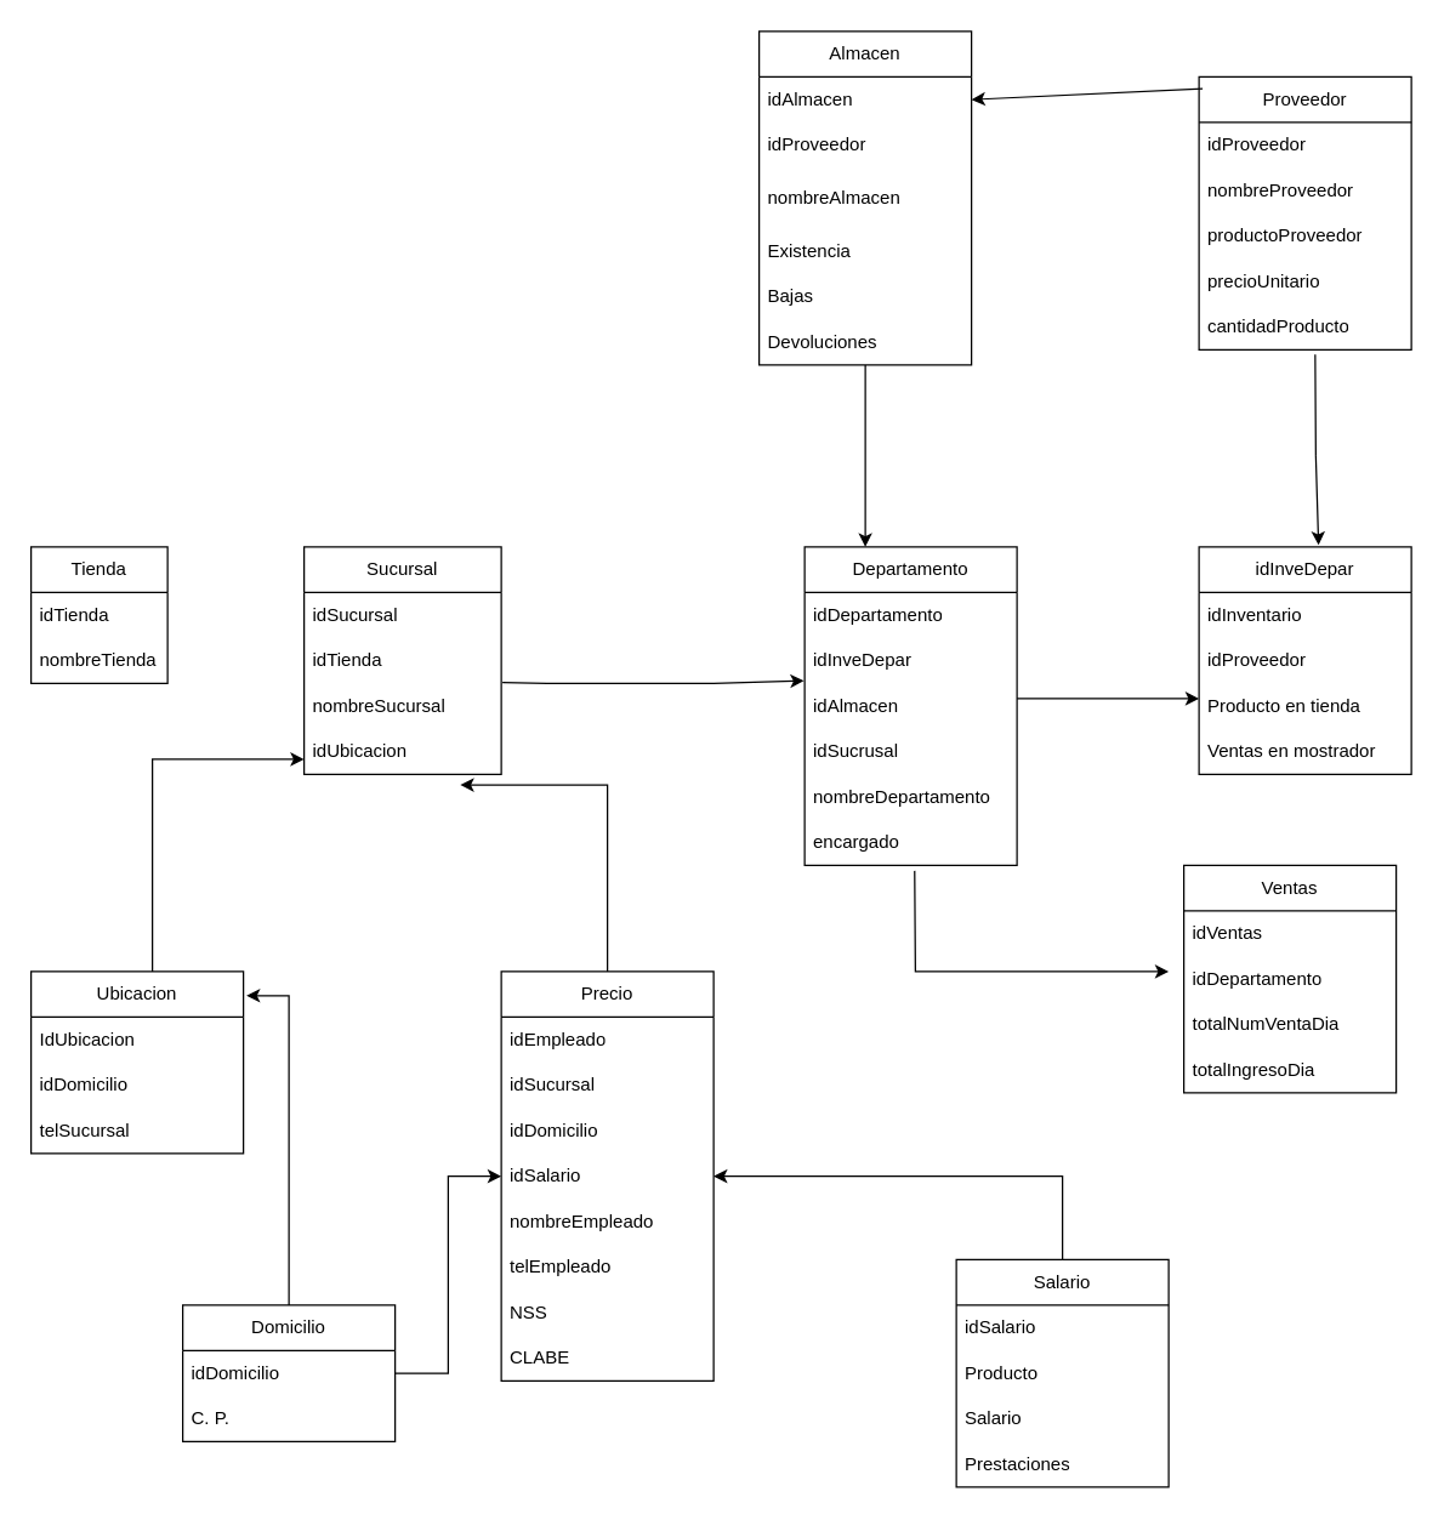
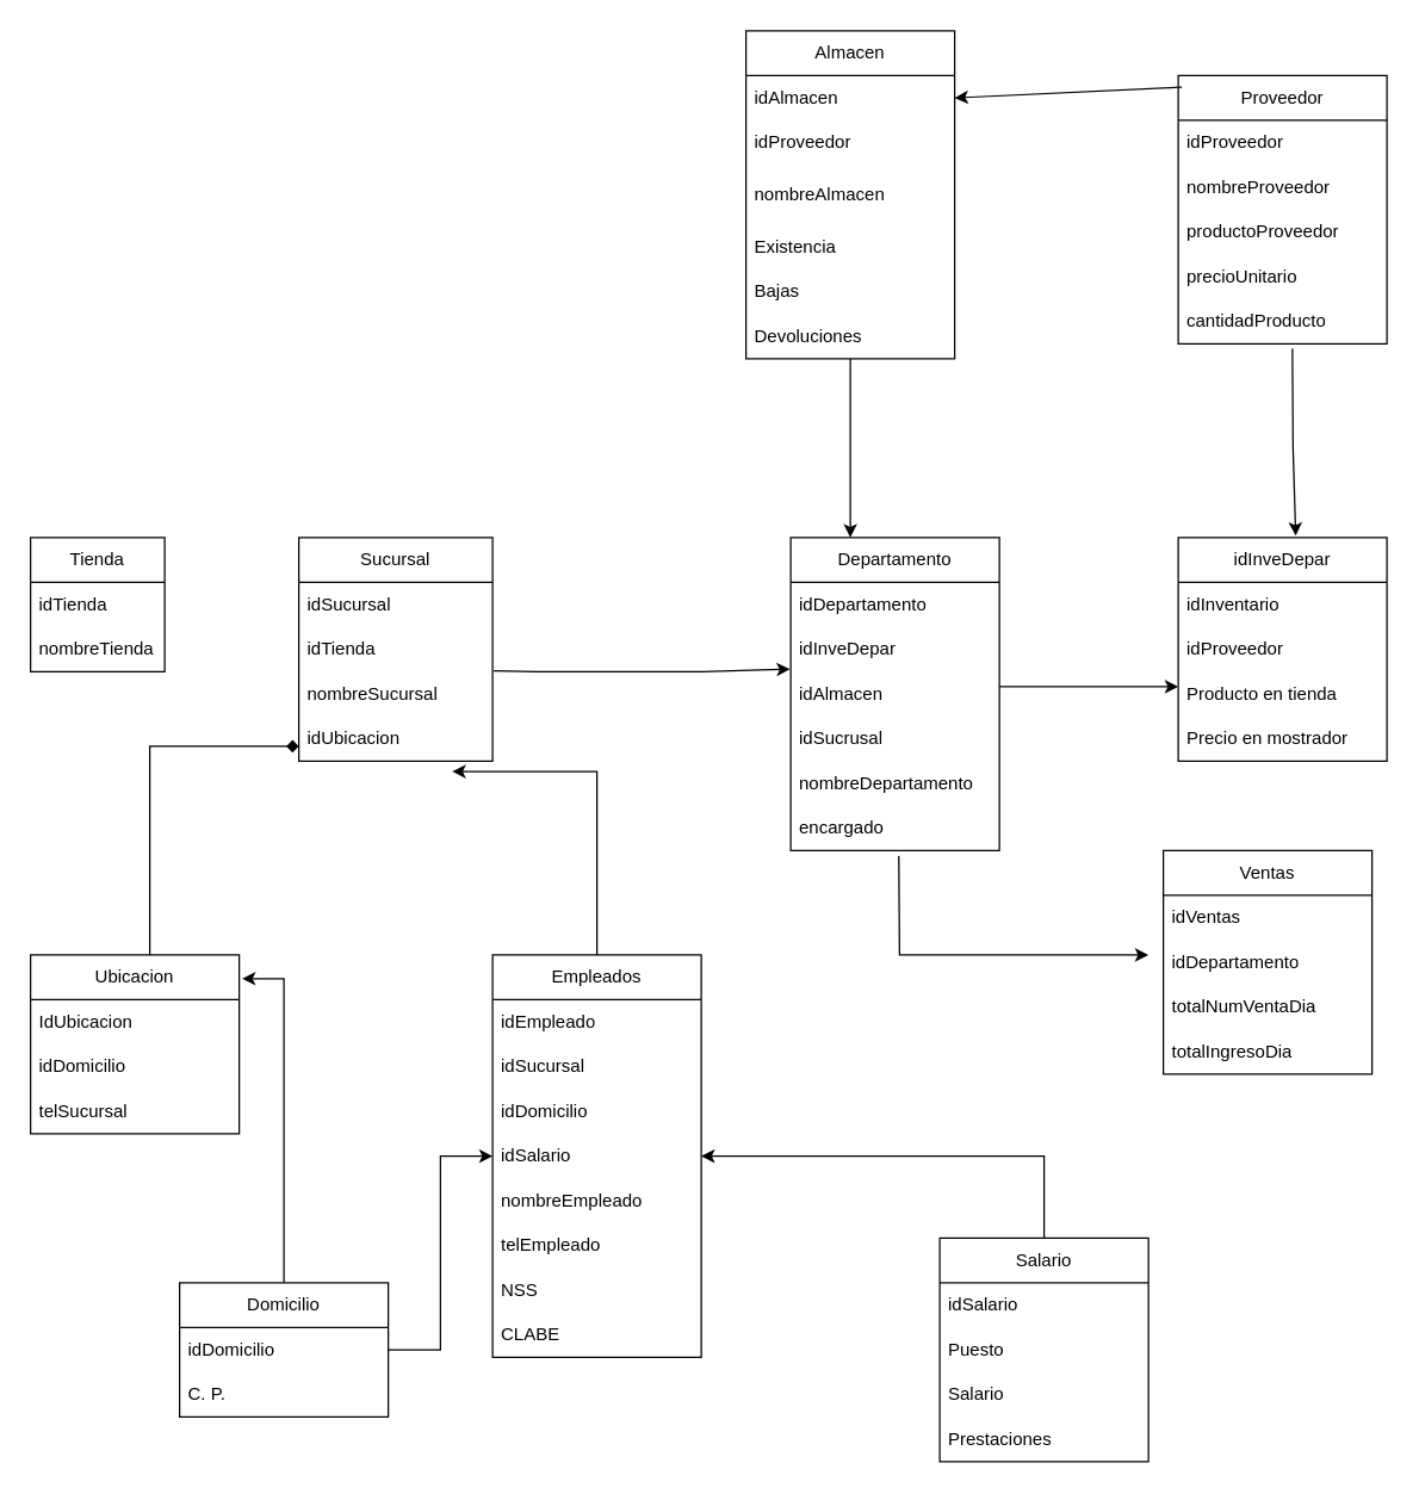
- <mxCell id="26" value="Ventas en mostrador" style="text;strokeColor=none;fillColor=none;align=left;verticalAlign=middle;spacingLeft=4;spacingRight=4;overflow=hidden;points=[[0,0.5],[1,0.5]];portConstraint=eastwest;rotatable=0;whiteSpace=wrap;html=1;" parent="22" vertex="1"><mxGeometry y="120" width="140" height="30" as="geometry" /></mxCell>
+ <mxCell id="26" value="Precio en mostrador" style="text;strokeColor=none;fillColor=none;align=left;verticalAlign=middle;spacingLeft=4;spacingRight=4;overflow=hidden;points=[[0,0.5],[1,0.5]];portConstraint=eastwest;rotatable=0;whiteSpace=wrap;html=1;" parent="22" vertex="1"><mxGeometry y="120" width="140" height="30" as="geometry" /></mxCell>
- <mxCell id="17" value="" style="edgeStyle=orthogonalEdgeStyle;rounded=0;orthogonalLoop=1;jettySize=auto;html=1;" parent="1" source="18" target="5" edge="1"><mxGeometry relative="1" as="geometry"><mxPoint x="110" y="540" as="targetPoint" /><Array as="points"><mxPoint x="100" y="500" /></Array></mxGeometry></mxCell>
+ <mxCell id="17" value="" style="edgeStyle=orthogonalEdgeStyle;rounded=0;orthogonalLoop=1;jettySize=auto;html=1;endArrow=diamond;" parent="1" source="18" target="5" edge="1"><mxGeometry relative="1" as="geometry"><mxPoint x="110" y="540" as="targetPoint" /><Array as="points"><mxPoint x="100" y="500" /></Array></mxGeometry></mxCell>
- <mxCell id="28" value="Precio" style="swimlane;fontStyle=0;childLayout=stackLayout;horizontal=1;startSize=30;horizontalStack=0;resizeParent=1;resizeParentMax=0;resizeLast=0;collapsible=1;marginBottom=0;whiteSpace=wrap;html=1;" parent="1" vertex="1"><mxGeometry x="330" y="640" width="140" height="270" as="geometry" /></mxCell>
+ <mxCell id="28" value="Empleados" style="swimlane;fontStyle=0;childLayout=stackLayout;horizontal=1;startSize=30;horizontalStack=0;resizeParent=1;resizeParentMax=0;resizeLast=0;collapsible=1;marginBottom=0;whiteSpace=wrap;html=1;" parent="1" vertex="1"><mxGeometry x="330" y="640" width="140" height="270" as="geometry" /></mxCell>
- <mxCell id="40" value="Producto" style="text;strokeColor=none;fillColor=none;align=left;verticalAlign=middle;spacingLeft=4;spacingRight=4;overflow=hidden;points=[[0,0.5],[1,0.5]];portConstraint=eastwest;rotatable=0;whiteSpace=wrap;html=1;" parent="38" vertex="1"><mxGeometry y="60" width="140" height="30" as="geometry" /></mxCell>
+ <mxCell id="40" value="Puesto" style="text;strokeColor=none;fillColor=none;align=left;verticalAlign=middle;spacingLeft=4;spacingRight=4;overflow=hidden;points=[[0,0.5],[1,0.5]];portConstraint=eastwest;rotatable=0;whiteSpace=wrap;html=1;" parent="38" vertex="1"><mxGeometry y="60" width="140" height="30" as="geometry" /></mxCell>
